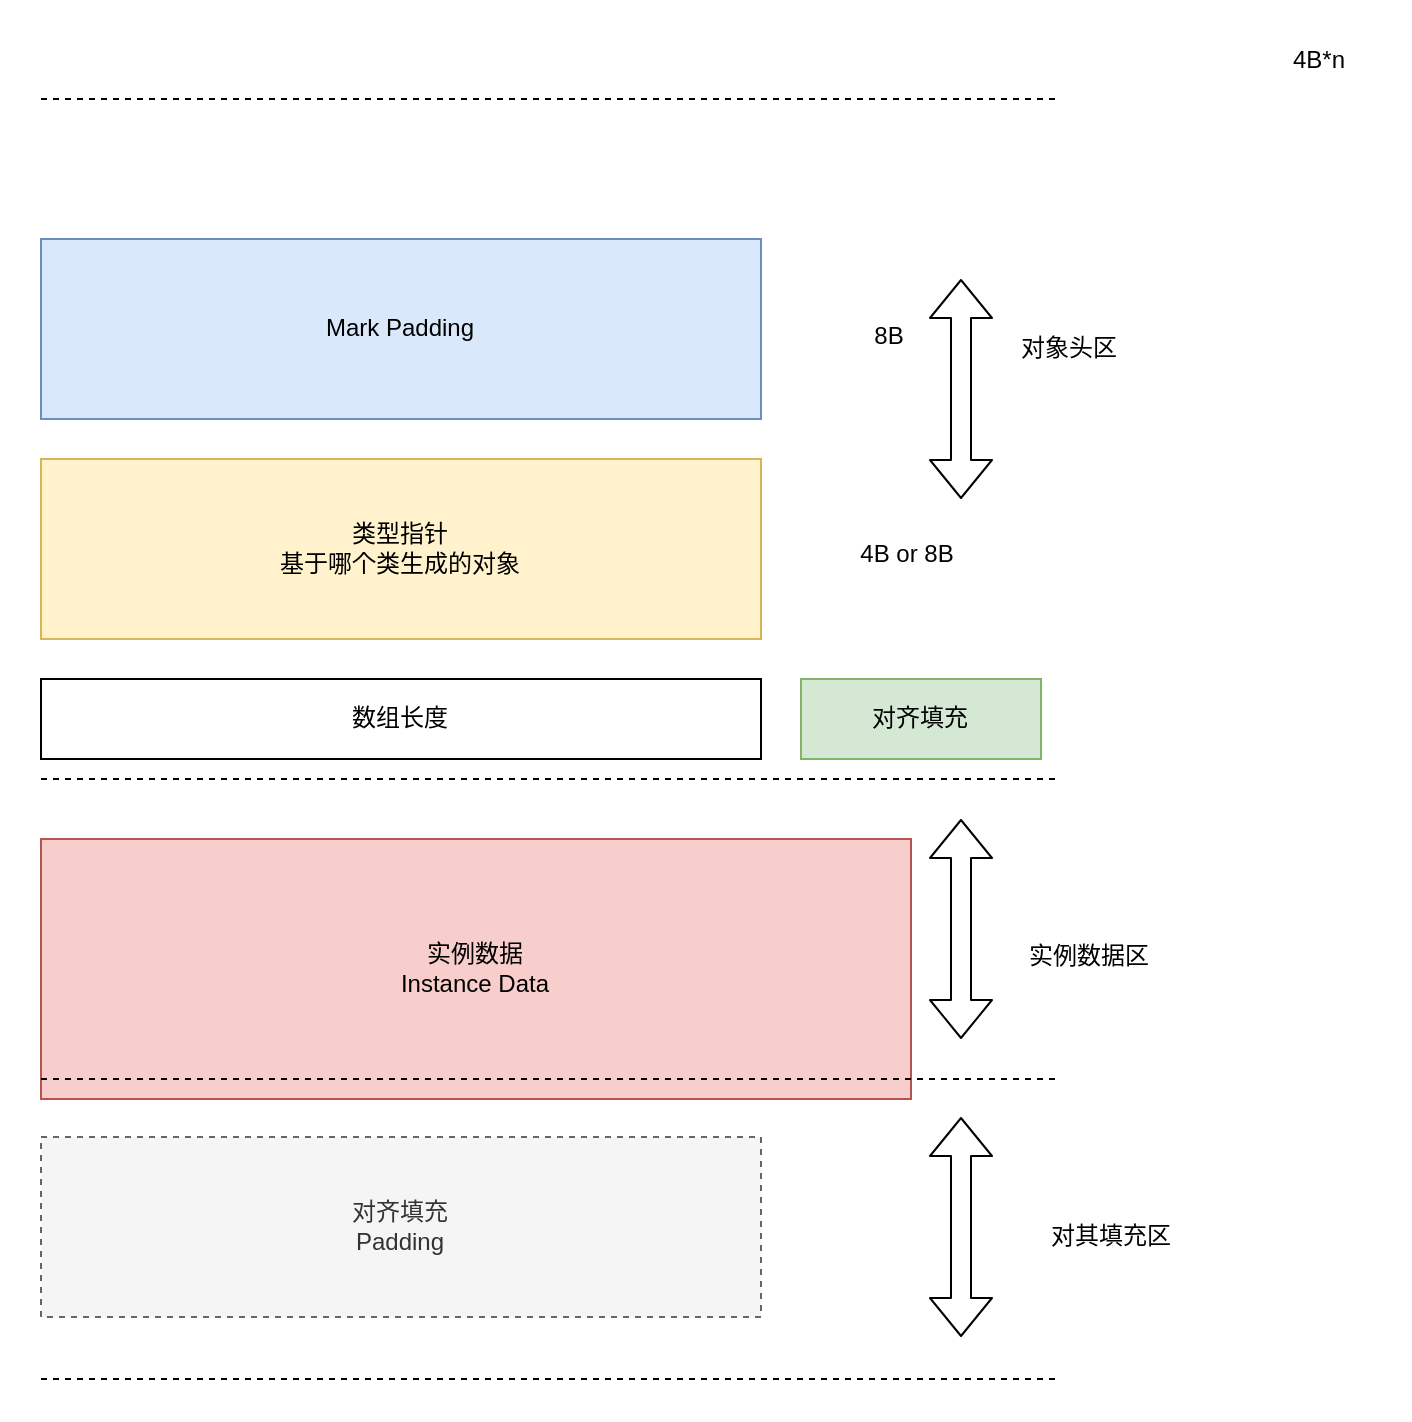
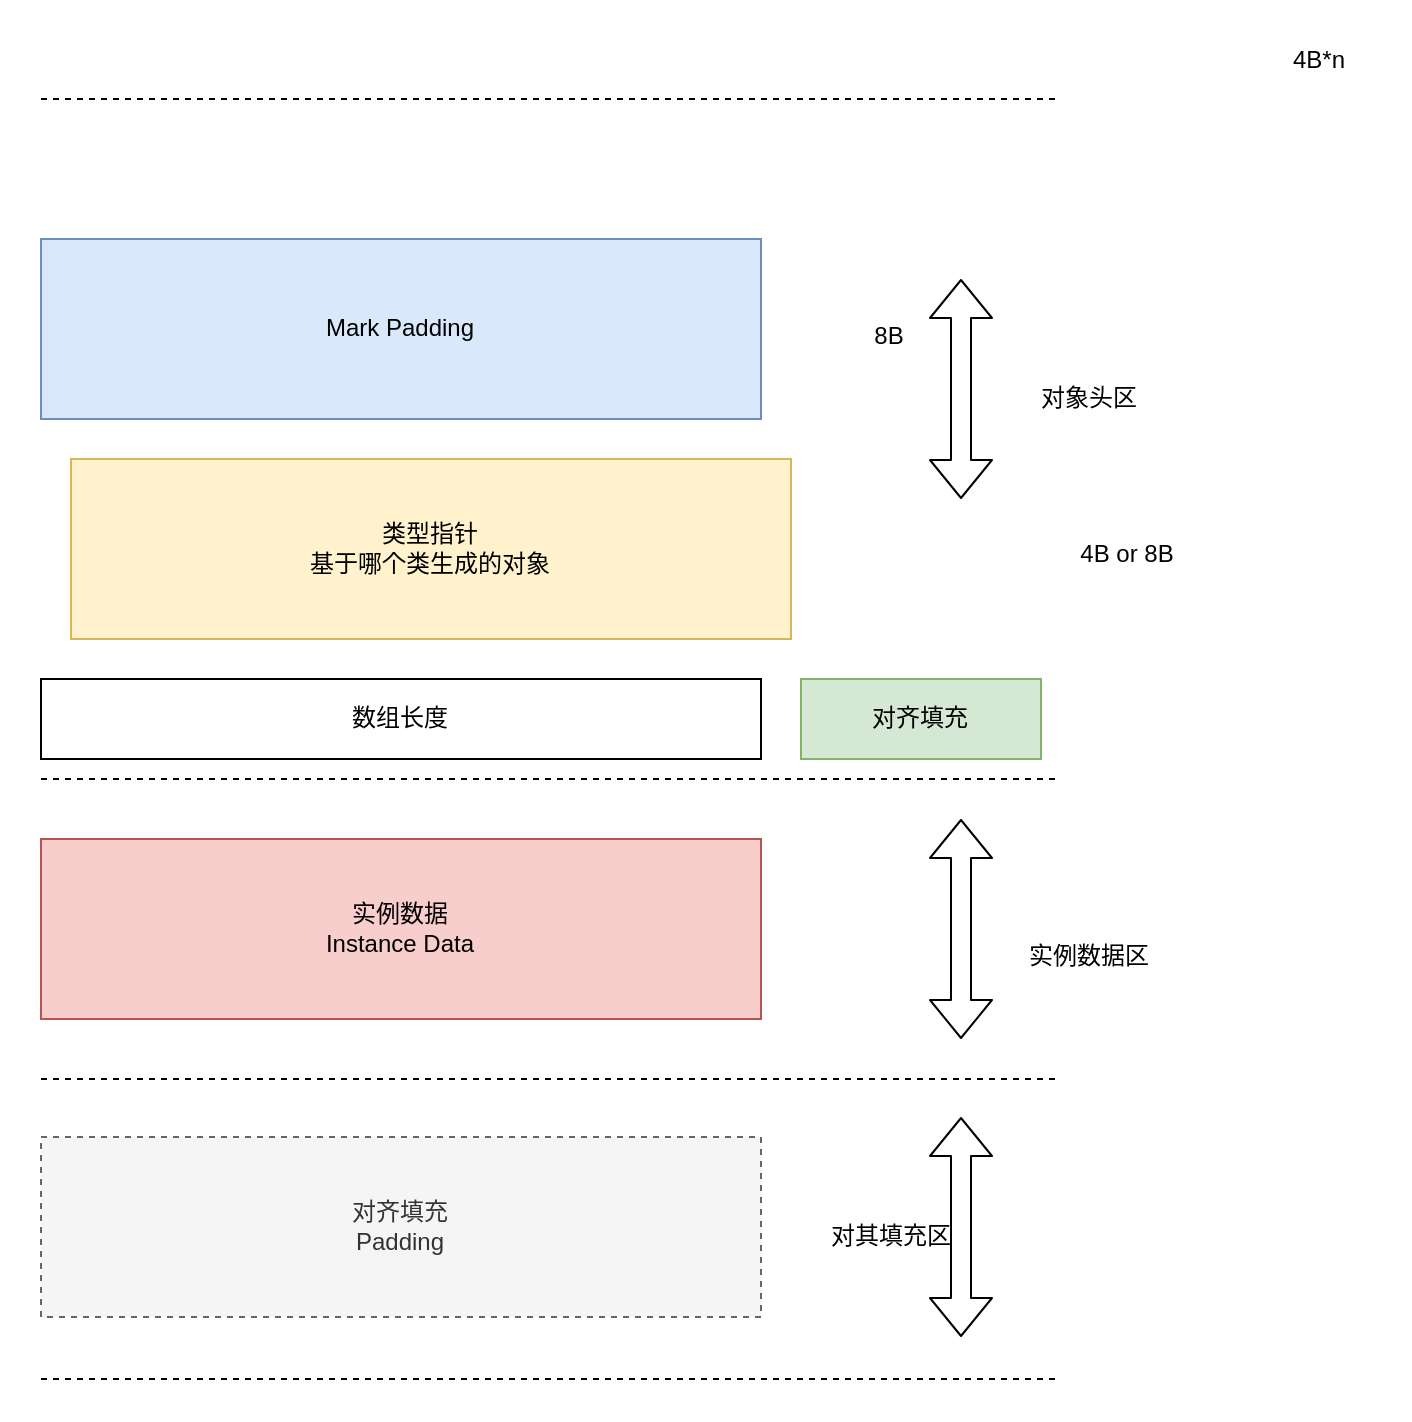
- <mxCell id="13" value="对象头区" style="text;html=1;align=center;verticalAlign=middle;resizable=0;points=[];autosize=1;" vertex="1" parent="1"><mxGeometry x="504" y="164" width="60" height="20" as="geometry" /></mxCell>
+ <mxCell id="13" value="对象头区" style="text;html=1;align=center;verticalAlign=middle;resizable=0;points=[];autosize=1;" vertex="1" parent="1"><mxGeometry x="514" y="189" width="60" height="20" as="geometry" /></mxCell>
- <mxCell id="3" value="类型指针&lt;br&gt;基于哪个类生成的对象" style="rounded=0;whiteSpace=wrap;html=1;fillColor=#fff2cc;strokeColor=#d6b656;" vertex="1" parent="1"><mxGeometry x="20" y="229" width="360" height="90" as="geometry" /></mxCell>
+ <mxCell id="3" value="类型指针&lt;br&gt;基于哪个类生成的对象" style="rounded=0;whiteSpace=wrap;html=1;fillColor=#fff2cc;strokeColor=#d6b656;" vertex="1" parent="1"><mxGeometry x="35" y="229" width="360" height="90" as="geometry" /></mxCell>
- <mxCell id="18" value="4B or 8B" style="text;html=1;align=center;verticalAlign=middle;resizable=0;points=[];autosize=1;" vertex="1" parent="1"><mxGeometry x="418" y="267" width="70" height="20" as="geometry" /></mxCell>
+ <mxCell id="18" value="4B or 8B" style="text;html=1;align=center;verticalAlign=middle;resizable=0;points=[];autosize=1;" vertex="1" parent="1"><mxGeometry x="528" y="267" width="70" height="20" as="geometry" /></mxCell>
- <mxCell id="4" value="实例数据&lt;br&gt;Instance Data" style="rounded=0;whiteSpace=wrap;html=1;fillColor=#f8cecc;strokeColor=#b85450;" vertex="1" parent="1"><mxGeometry x="20" y="419" width="435" height="130" as="geometry" /></mxCell>
+ <mxCell id="4" value="实例数据&lt;br&gt;Instance Data" style="rounded=0;whiteSpace=wrap;html=1;fillColor=#f8cecc;strokeColor=#b85450;" vertex="1" parent="1"><mxGeometry x="20" y="419" width="360" height="90" as="geometry" /></mxCell>
- <mxCell id="15" value="对其填充区" style="text;html=1;align=center;verticalAlign=middle;resizable=0;points=[];autosize=1;" vertex="1" parent="1"><mxGeometry x="515" y="608" width="80" height="20" as="geometry" /></mxCell>
+ <mxCell id="15" value="对其填充区" style="text;html=1;align=center;verticalAlign=middle;resizable=0;points=[];autosize=1;" vertex="1" parent="1"><mxGeometry x="405" y="608" width="80" height="20" as="geometry" /></mxCell>
